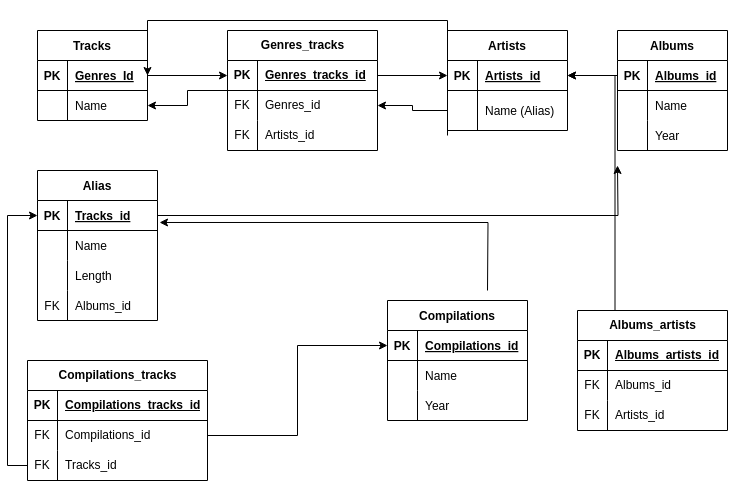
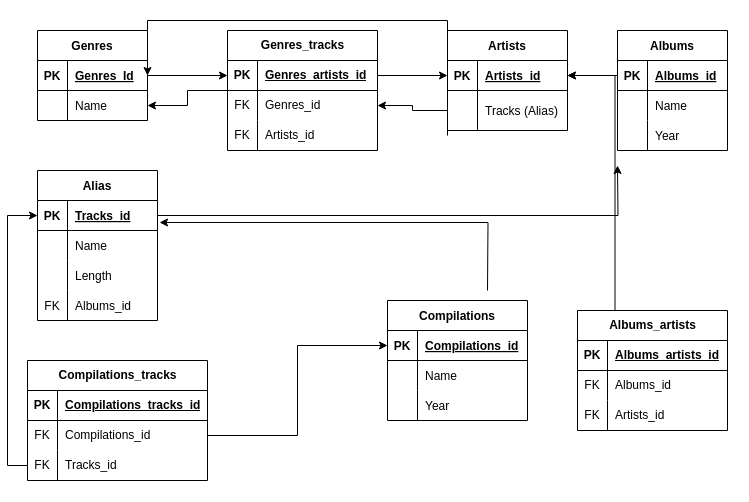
- <mxCell id="2" value="Tracks" style="shape=table;startSize=30;container=1;collapsible=1;childLayout=tableLayout;fixedRows=1;rowLines=0;fontStyle=1;align=center;resizeLast=1;" parent="1" vertex="1"><mxGeometry x="30" y="30" width="110" height="90" as="geometry" /></mxCell>
+ <mxCell id="2" value="Genres" style="shape=table;startSize=30;container=1;collapsible=1;childLayout=tableLayout;fixedRows=1;rowLines=0;fontStyle=1;align=center;resizeLast=1;" parent="1" vertex="1"><mxGeometry x="30" y="30" width="110" height="90" as="geometry" /></mxCell>
- <mxCell id="54" value="Genres_tracks_id" style="shape=partialRectangle;connectable=0;fillColor=none;top=0;left=0;bottom=0;right=0;align=left;spacingLeft=6;fontStyle=5;overflow=hidden;whiteSpace=wrap;html=1;" parent="52" vertex="1"><mxGeometry x="30" width="120" height="30" as="geometry"><mxRectangle width="120" height="30" as="alternateBounds" /></mxGeometry></mxCell>
+ <mxCell id="54" value="Genres_artists_id" style="shape=partialRectangle;connectable=0;fillColor=none;top=0;left=0;bottom=0;right=0;align=left;spacingLeft=6;fontStyle=5;overflow=hidden;whiteSpace=wrap;html=1;" parent="52" vertex="1"><mxGeometry x="30" width="120" height="30" as="geometry"><mxRectangle width="120" height="30" as="alternateBounds" /></mxGeometry></mxCell>
- <mxCell id="15" value="Name (Alias)" style="shape=partialRectangle;connectable=0;fillColor=none;top=0;left=0;bottom=0;right=0;align=left;spacingLeft=6;overflow=hidden;" parent="13" vertex="1"><mxGeometry x="30" width="90" height="40" as="geometry"><mxRectangle width="90" height="40" as="alternateBounds" /></mxGeometry></mxCell>
+ <mxCell id="15" value="Tracks (Alias)" style="shape=partialRectangle;connectable=0;fillColor=none;top=0;left=0;bottom=0;right=0;align=left;spacingLeft=6;overflow=hidden;" parent="13" vertex="1"><mxGeometry x="30" width="90" height="40" as="geometry"><mxRectangle width="90" height="40" as="alternateBounds" /></mxGeometry></mxCell>
